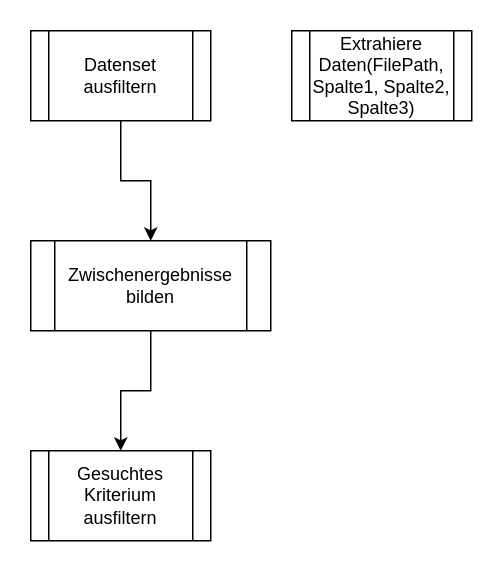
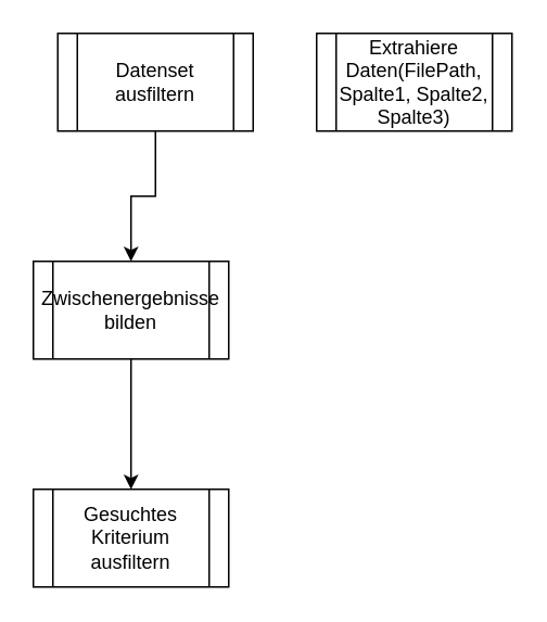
- <mxCell id="3" value="Datenset ausfiltern" style="shape=process;whiteSpace=wrap;html=1;backgroundOutline=1;" vertex="1" parent="1"><mxGeometry x="20" y="20" width="120" height="60" as="geometry" /></mxCell>
+ <mxCell id="3" value="Datenset ausfiltern" style="shape=process;whiteSpace=wrap;html=1;backgroundOutline=1;" vertex="1" parent="1"><mxGeometry x="35" y="20" width="120" height="60" as="geometry" /></mxCell>
- <mxCell id="5" value="Zwischenergebnisse bilden" style="shape=process;whiteSpace=wrap;html=1;backgroundOutline=1;" vertex="1" parent="1"><mxGeometry x="20" y="160" width="160" height="60" as="geometry" /></mxCell>
+ <mxCell id="5" value="Zwischenergebnisse bilden" style="shape=process;whiteSpace=wrap;html=1;backgroundOutline=1;" vertex="1" parent="1"><mxGeometry x="20" y="160" width="120" height="60" as="geometry" /></mxCell>
